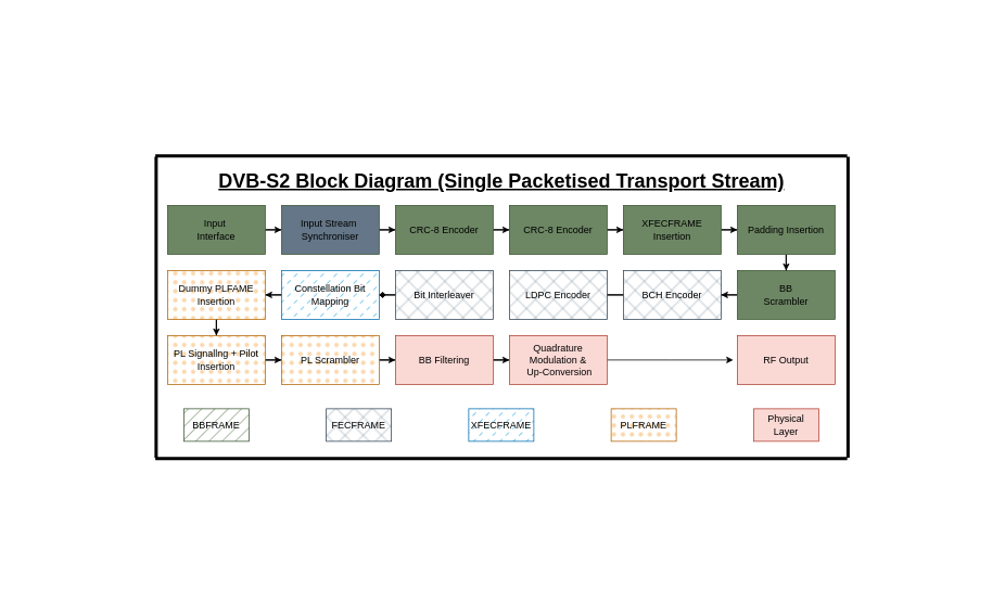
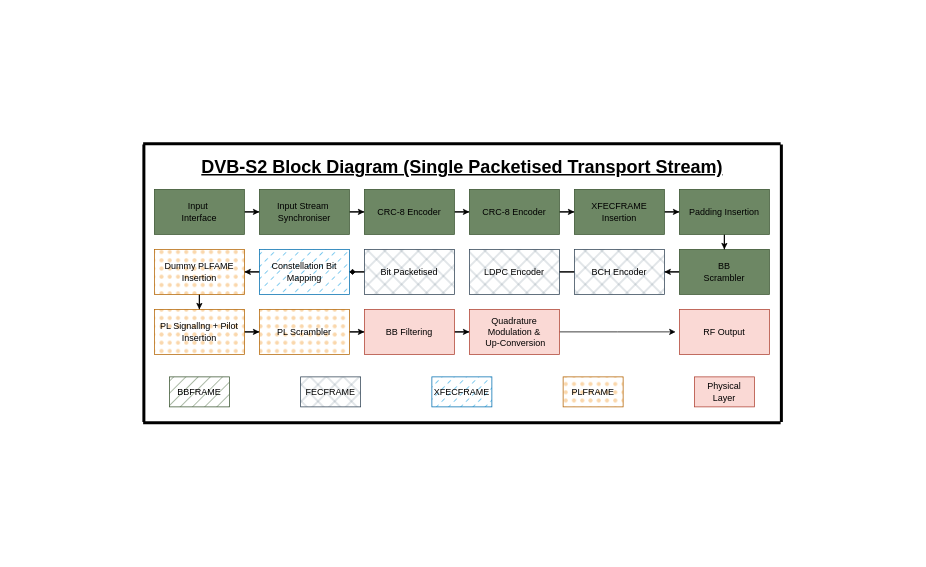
- <mxCell id="7" value="Input Stream&amp;nbsp;&lt;div&gt;Synchroniser&lt;/div&gt;" style="rounded=0;whiteSpace=wrap;html=1;fillColor=#647687;fontColor=#000000;strokeColor=#3A5431;labelBorderColor=none;textShadow=0;" vertex="1" parent="1"><mxGeometry x="345" y="252" width="120" height="60" as="geometry" /></mxCell>
+ <mxCell id="7" value="Input Stream&amp;nbsp;&lt;div&gt;Synchroniser&lt;/div&gt;" style="rounded=0;whiteSpace=wrap;html=1;fillColor=#6d8764;fontColor=#000000;strokeColor=#3A5431;labelBorderColor=none;textShadow=0;" vertex="1" parent="1"><mxGeometry x="345" y="252" width="120" height="60" as="geometry" /></mxCell>
- <mxCell id="22" value="Bit Interleaver" style="rounded=0;whiteSpace=wrap;html=1;fillColor=#647687;fontColor=#000000;strokeColor=#314354;fillStyle=cross-hatch;labelBorderColor=none;textShadow=0;" vertex="1" parent="1"><mxGeometry x="485" y="332" width="120" height="60" as="geometry" /></mxCell>
+ <mxCell id="22" value="Bit Packetised" style="rounded=0;whiteSpace=wrap;html=1;fillColor=#647687;fontColor=#000000;strokeColor=#314354;fillStyle=cross-hatch;labelBorderColor=none;textShadow=0;" vertex="1" parent="1"><mxGeometry x="485" y="332" width="120" height="60" as="geometry" /></mxCell>
